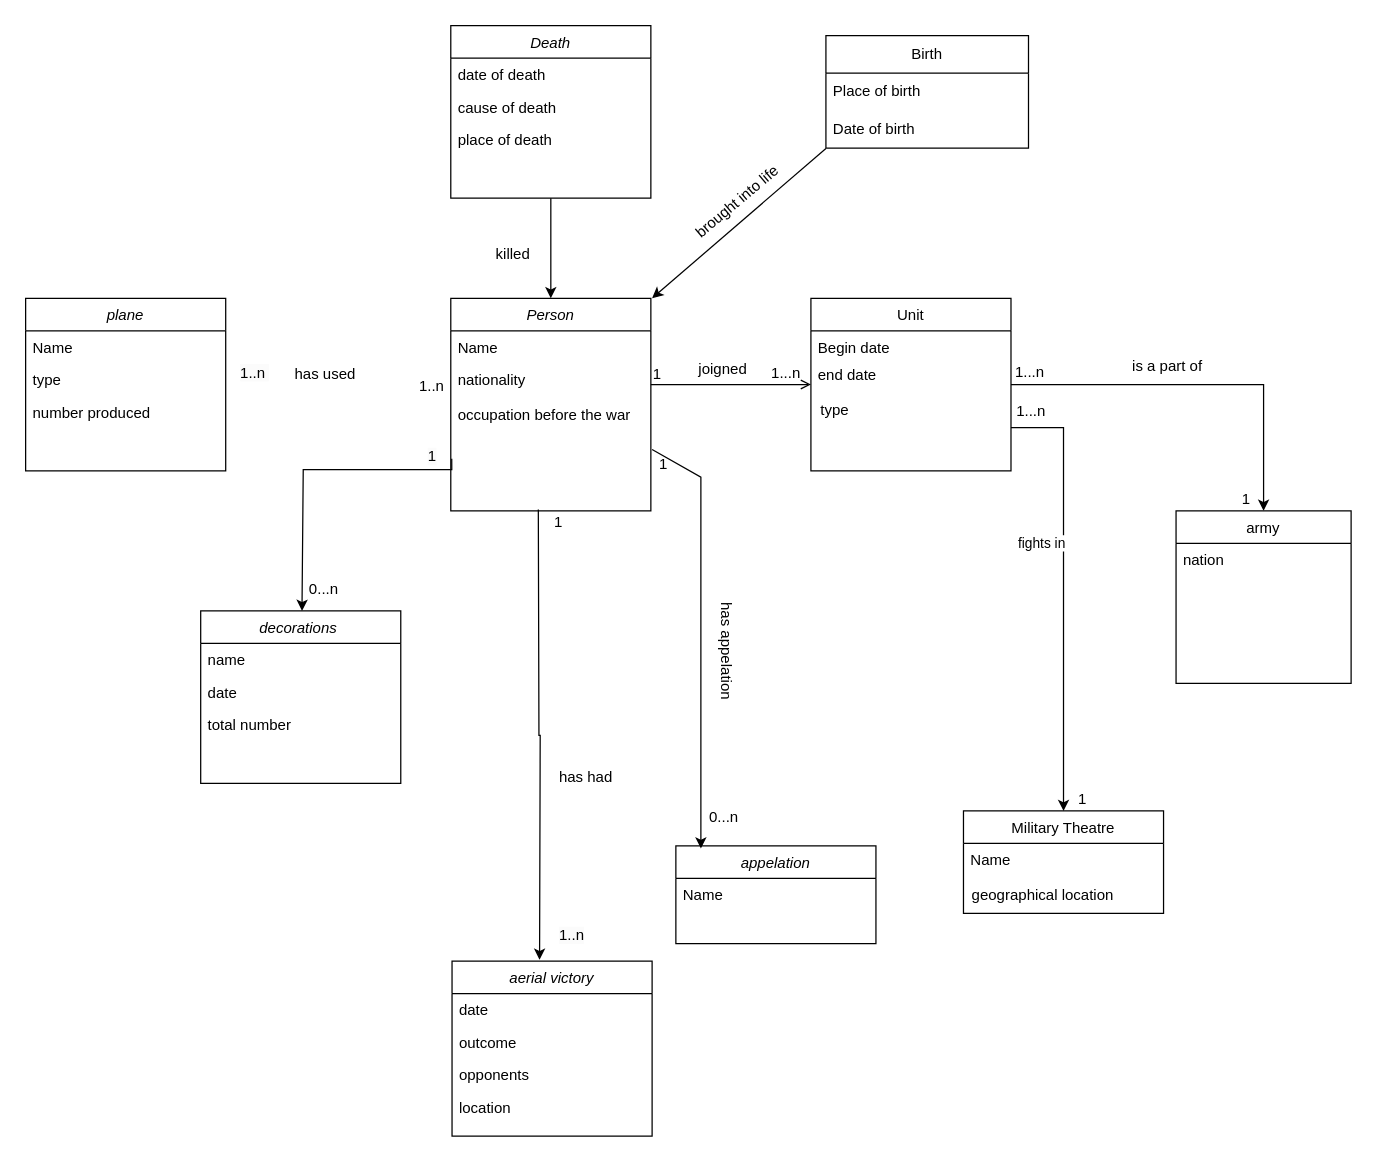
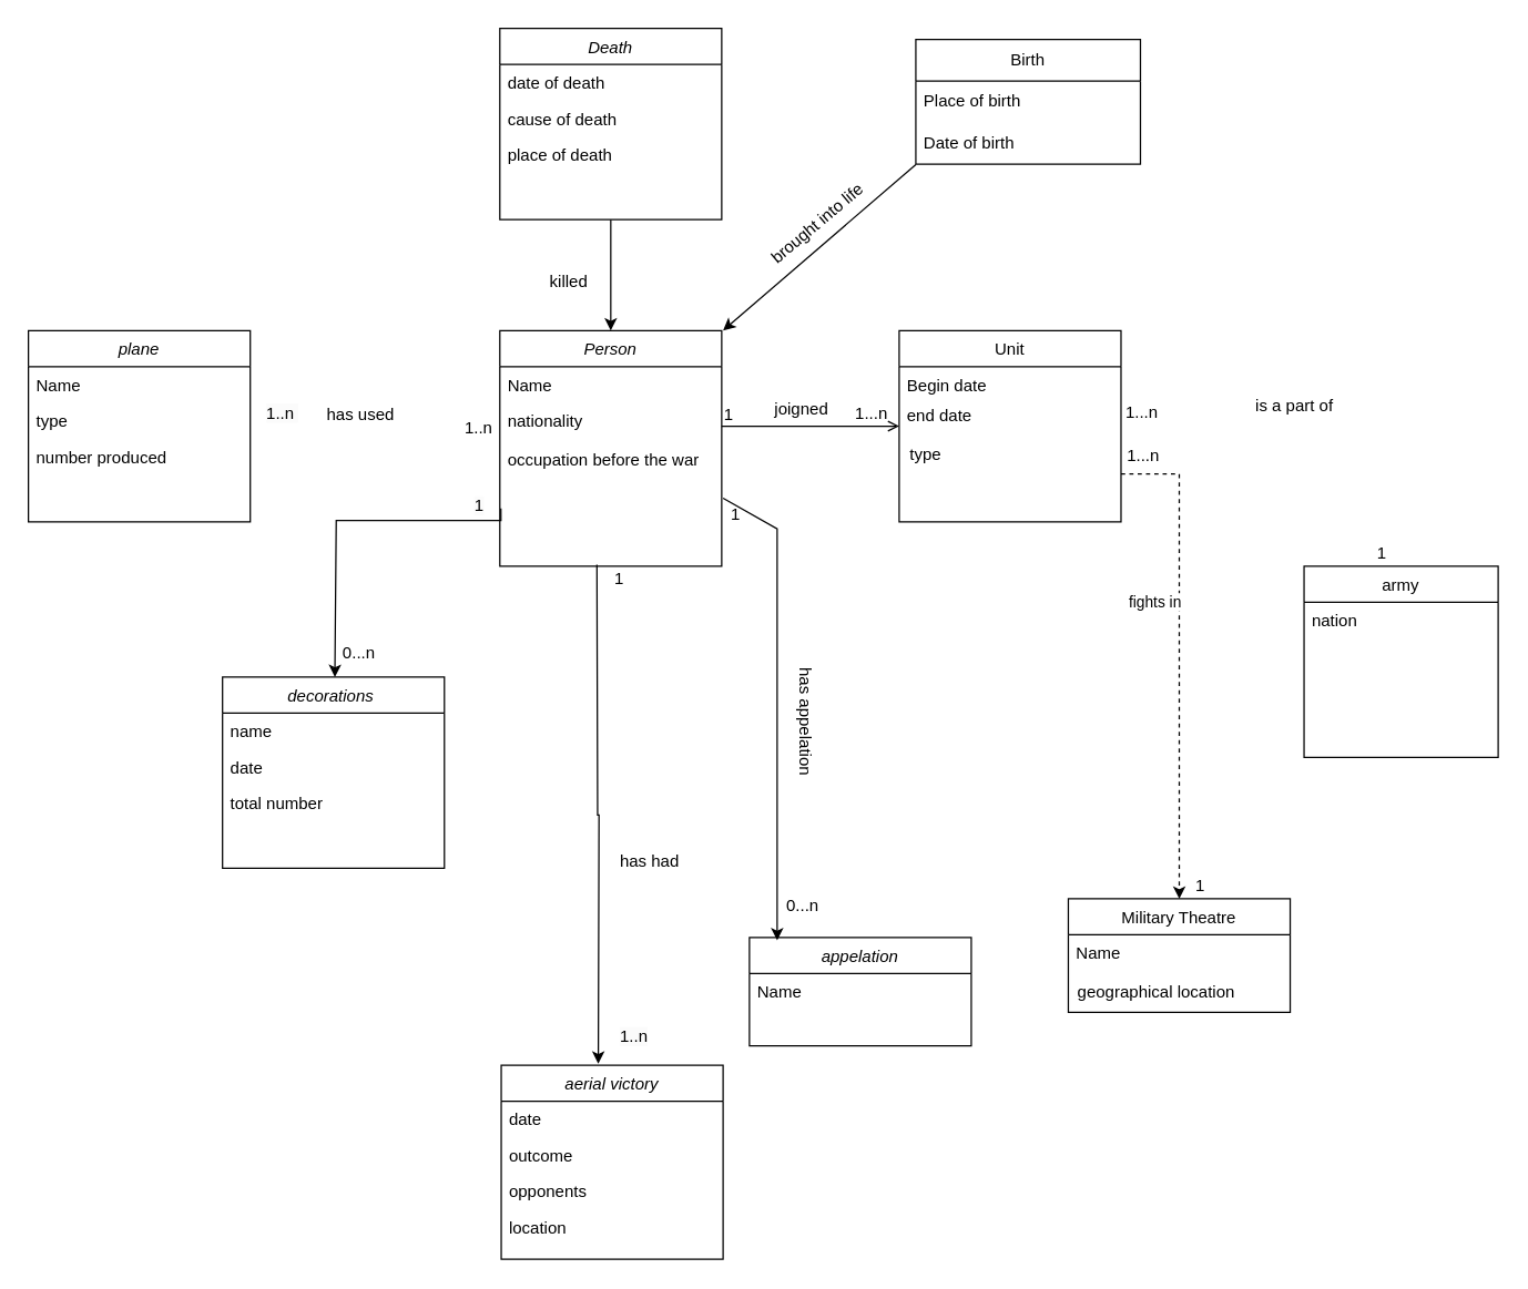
- <mxCell id="8" value="" style="edgeStyle=orthogonalEdgeStyle;rounded=0;orthogonalLoop=1;jettySize=auto;html=1;" parent="1" source="9" target="55" edge="1"><mxGeometry relative="1" as="geometry" /></mxCell>
- <mxCell id="6" value="" style="edgeStyle=orthogonalEdgeStyle;rounded=0;orthogonalLoop=1;jettySize=auto;html=1;exitX=1;exitY=0.75;exitDx=0;exitDy=0;" parent="1" source="9" target="35" edge="1"><mxGeometry relative="1" as="geometry"><mxPoint x="730" y="378" as="sourcePoint" /></mxGeometry></mxCell>
+ <mxCell id="6" value="" style="edgeStyle=orthogonalEdgeStyle;rounded=0;orthogonalLoop=1;jettySize=auto;html=1;exitX=1;exitY=0.75;exitDx=0;exitDy=0;dashed=1;" parent="1" source="9" target="35" edge="1"><mxGeometry relative="1" as="geometry"><mxPoint x="730" y="378" as="sourcePoint" /></mxGeometry></mxCell>
